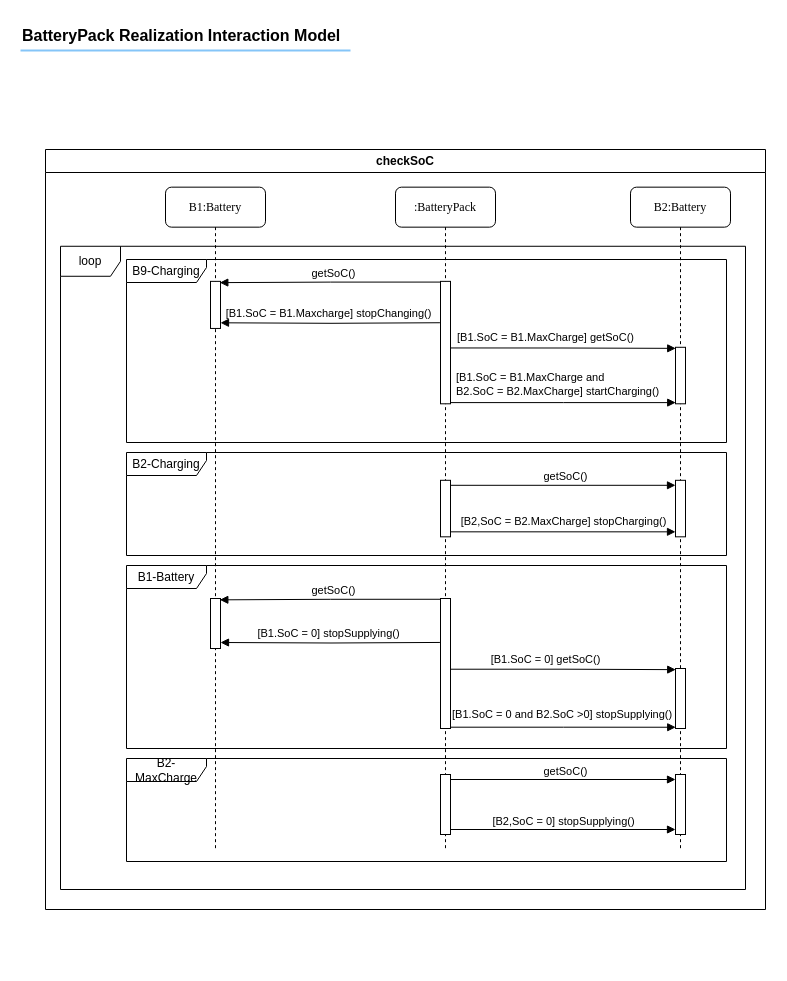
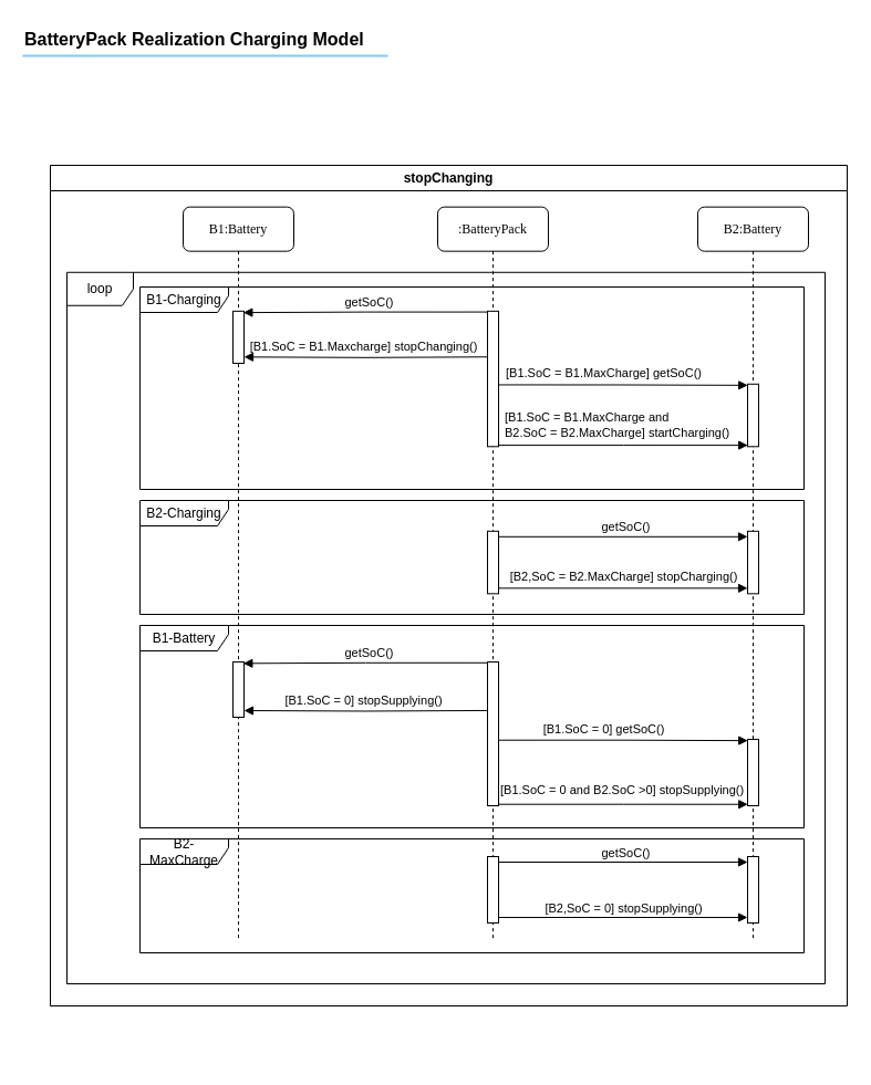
- <mxCell id="46" value="&lt;b&gt;BatteryPack Realization Interaction Model&lt;/b&gt;" style="text;fontSize=16;verticalAlign=middle;strokeColor=none;fillColor=none;whiteSpace=wrap;html=1;" parent="1" vertex="1"><mxGeometry x="20" y="20" width="388" height="30" as="geometry" /></mxCell>
+ <mxCell id="46" value="&lt;b&gt;BatteryPack Realization Charging Model&lt;/b&gt;" style="text;fontSize=16;verticalAlign=middle;strokeColor=none;fillColor=none;whiteSpace=wrap;html=1;" parent="1" vertex="1"><mxGeometry x="20" y="20" width="388" height="30" as="geometry" /></mxCell>
- <mxCell id="9" value="checkSoC" style="swimlane;whiteSpace=wrap;html=1;" parent="2" vertex="1"><mxGeometry width="720" height="760" as="geometry" /></mxCell>
+ <mxCell id="9" value="stopChanging" style="swimlane;whiteSpace=wrap;html=1;" parent="2" vertex="1"><mxGeometry width="720" height="760" as="geometry" /></mxCell>
- <mxCell id="17" value="B9-Charging" style="shape=umlFrame;whiteSpace=wrap;html=1;pointerEvents=0;width=80;height=23;" parent="9" vertex="1"><mxGeometry x="81" y="110.0" width="600" height="183" as="geometry" /></mxCell>
+ <mxCell id="17" value="B1-Charging" style="shape=umlFrame;whiteSpace=wrap;html=1;pointerEvents=0;width=80;height=23;" parent="9" vertex="1"><mxGeometry x="81" y="110.0" width="600" height="183" as="geometry" /></mxCell>
